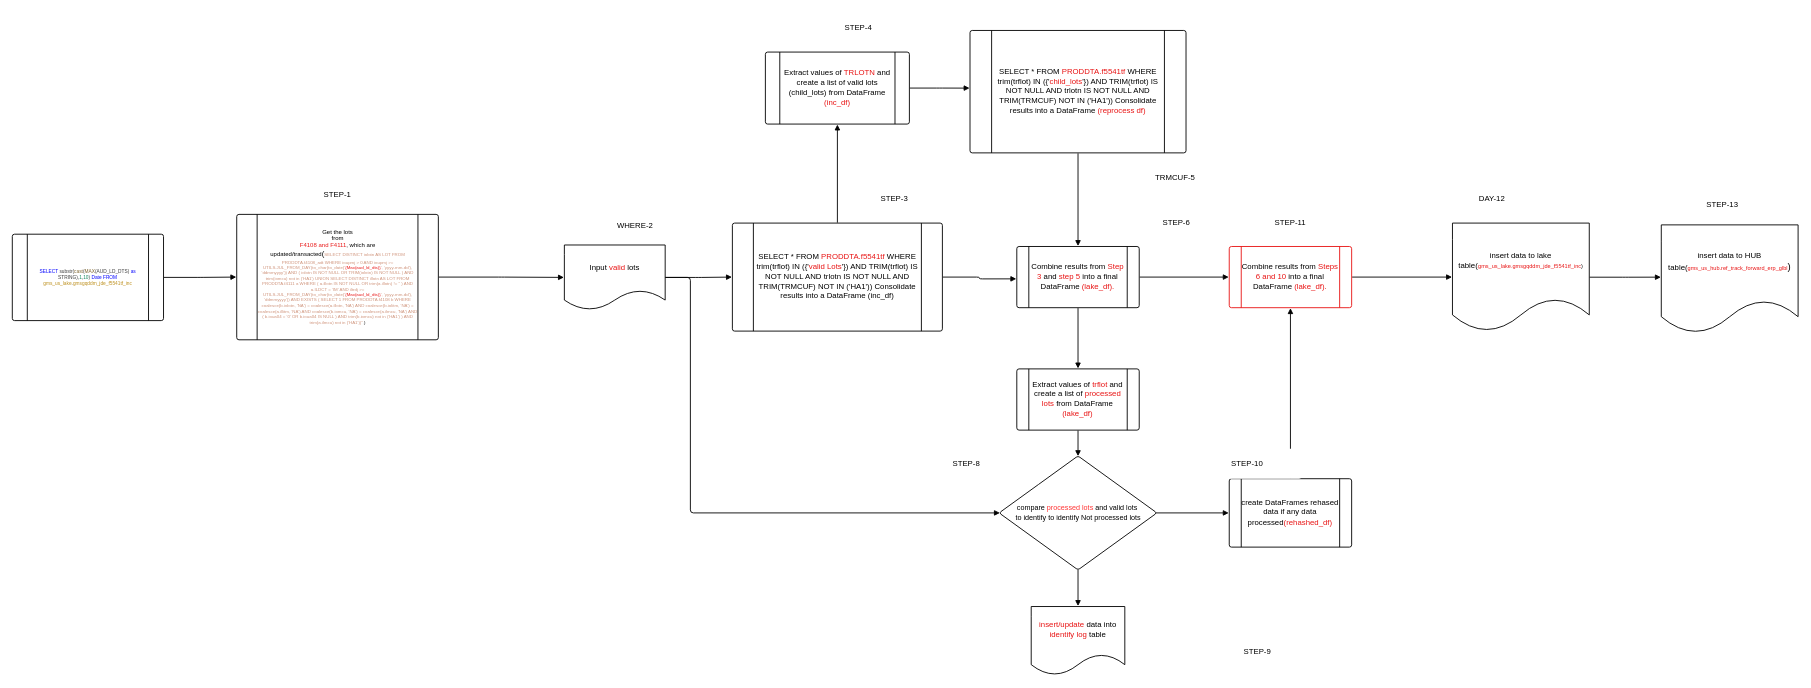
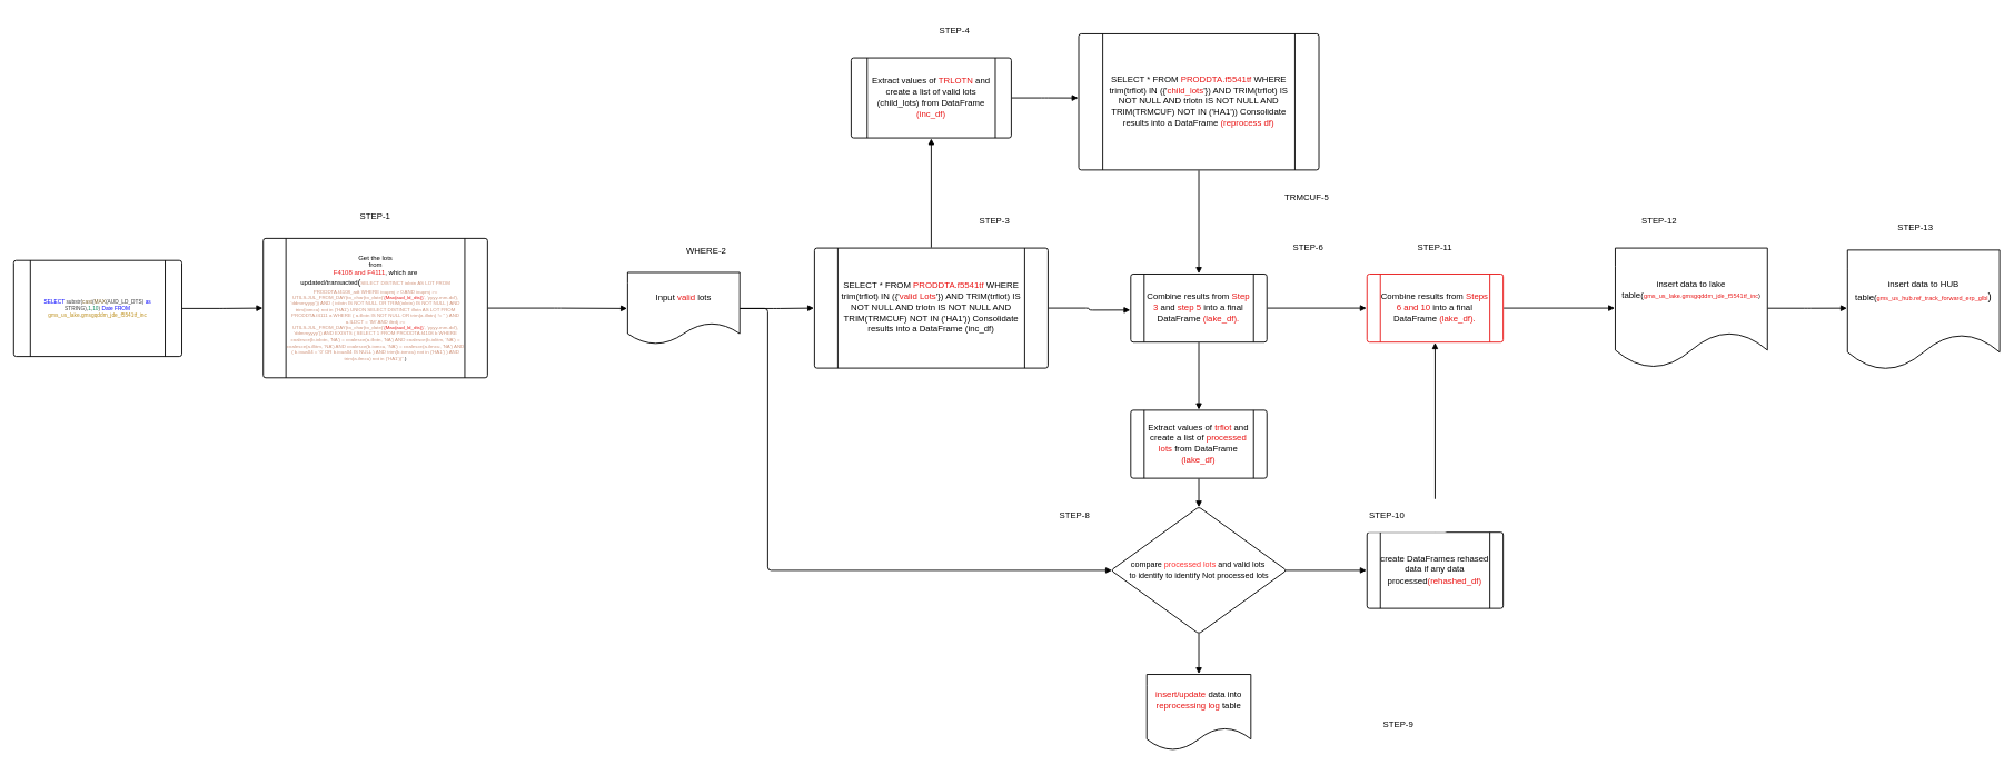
- <mxCell id="36" value="DAY-12" style="html=1;overflow=block;blockSpacing=1;whiteSpace=wrap;fontSize=13;spacing=0;strokeOpacity=100;rounded=1;absoluteArcSize=1;arcSize=7.5;fillColor=#ffffff;strokeWidth=1.5;strokeColor=none;lucidId=u~0XsifJiFnP;" vertex="1" parent="1"><mxGeometry x="2396" y="304" width="180" height="50" as="geometry" /></mxCell>
+ <mxCell id="36" value="STEP-12" style="html=1;overflow=block;blockSpacing=1;whiteSpace=wrap;fontSize=13;spacing=0;strokeOpacity=100;rounded=1;absoluteArcSize=1;arcSize=7.5;fillColor=#ffffff;strokeWidth=1.5;strokeColor=none;lucidId=u~0XsifJiFnP;" vertex="1" parent="1"><mxGeometry x="2396" y="304" width="180" height="50" as="geometry" /></mxCell>
- <mxCell id="7" value="&lt;div style=&quot;display: flex; justify-content: center; text-align: center; align-items: baseline; font-size: 0; line-height: 1.25;margin-top: -2px;&quot;&gt;&lt;span&gt;&lt;span style=&quot;font-size:13px;color:#e81313;&quot;&gt;insert/update&lt;/span&gt;&lt;span style=&quot;font-size:13px;&quot;&gt; data into&lt;/span&gt;&lt;span style=&quot;font-size:13px;color:#e81313;&quot;&gt; identify log&lt;/span&gt;&lt;span style=&quot;font-size:13px;&quot;&gt; table&lt;/span&gt;&lt;/span&gt;&lt;/div&gt;" style="html=1;overflow=block;blockSpacing=1;whiteSpace=wrap;shape=document;boundedLbl=1;fontSize=13;spacing=0;strokeOpacity=100;rounded=1;absoluteArcSize=1;arcSize=7.5;fillColor=#ffffff;strokeWidth=1.5;lucidId=oP0XrluznzYb;" vertex="1" parent="1"><mxGeometry x="1718" y="1010" width="156" height="114" as="geometry" /></mxCell>
+ <mxCell id="7" value="&lt;div style=&quot;display: flex; justify-content: center; text-align: center; align-items: baseline; font-size: 0; line-height: 1.25;margin-top: -2px;&quot;&gt;&lt;span&gt;&lt;span style=&quot;font-size:13px;color:#e81313;&quot;&gt;insert/update&lt;/span&gt;&lt;span style=&quot;font-size:13px;&quot;&gt; data into&lt;/span&gt;&lt;span style=&quot;font-size:13px;color:#e81313;&quot;&gt; reprocessing log&lt;/span&gt;&lt;span style=&quot;font-size:13px;&quot;&gt; table&lt;/span&gt;&lt;/span&gt;&lt;/div&gt;" style="html=1;overflow=block;blockSpacing=1;whiteSpace=wrap;shape=document;boundedLbl=1;fontSize=13;spacing=0;strokeOpacity=100;rounded=1;absoluteArcSize=1;arcSize=7.5;fillColor=#ffffff;strokeWidth=1.5;lucidId=oP0XrluznzYb;" vertex="1" parent="1"><mxGeometry x="1718" y="1010" width="156" height="114" as="geometry" /></mxCell>
